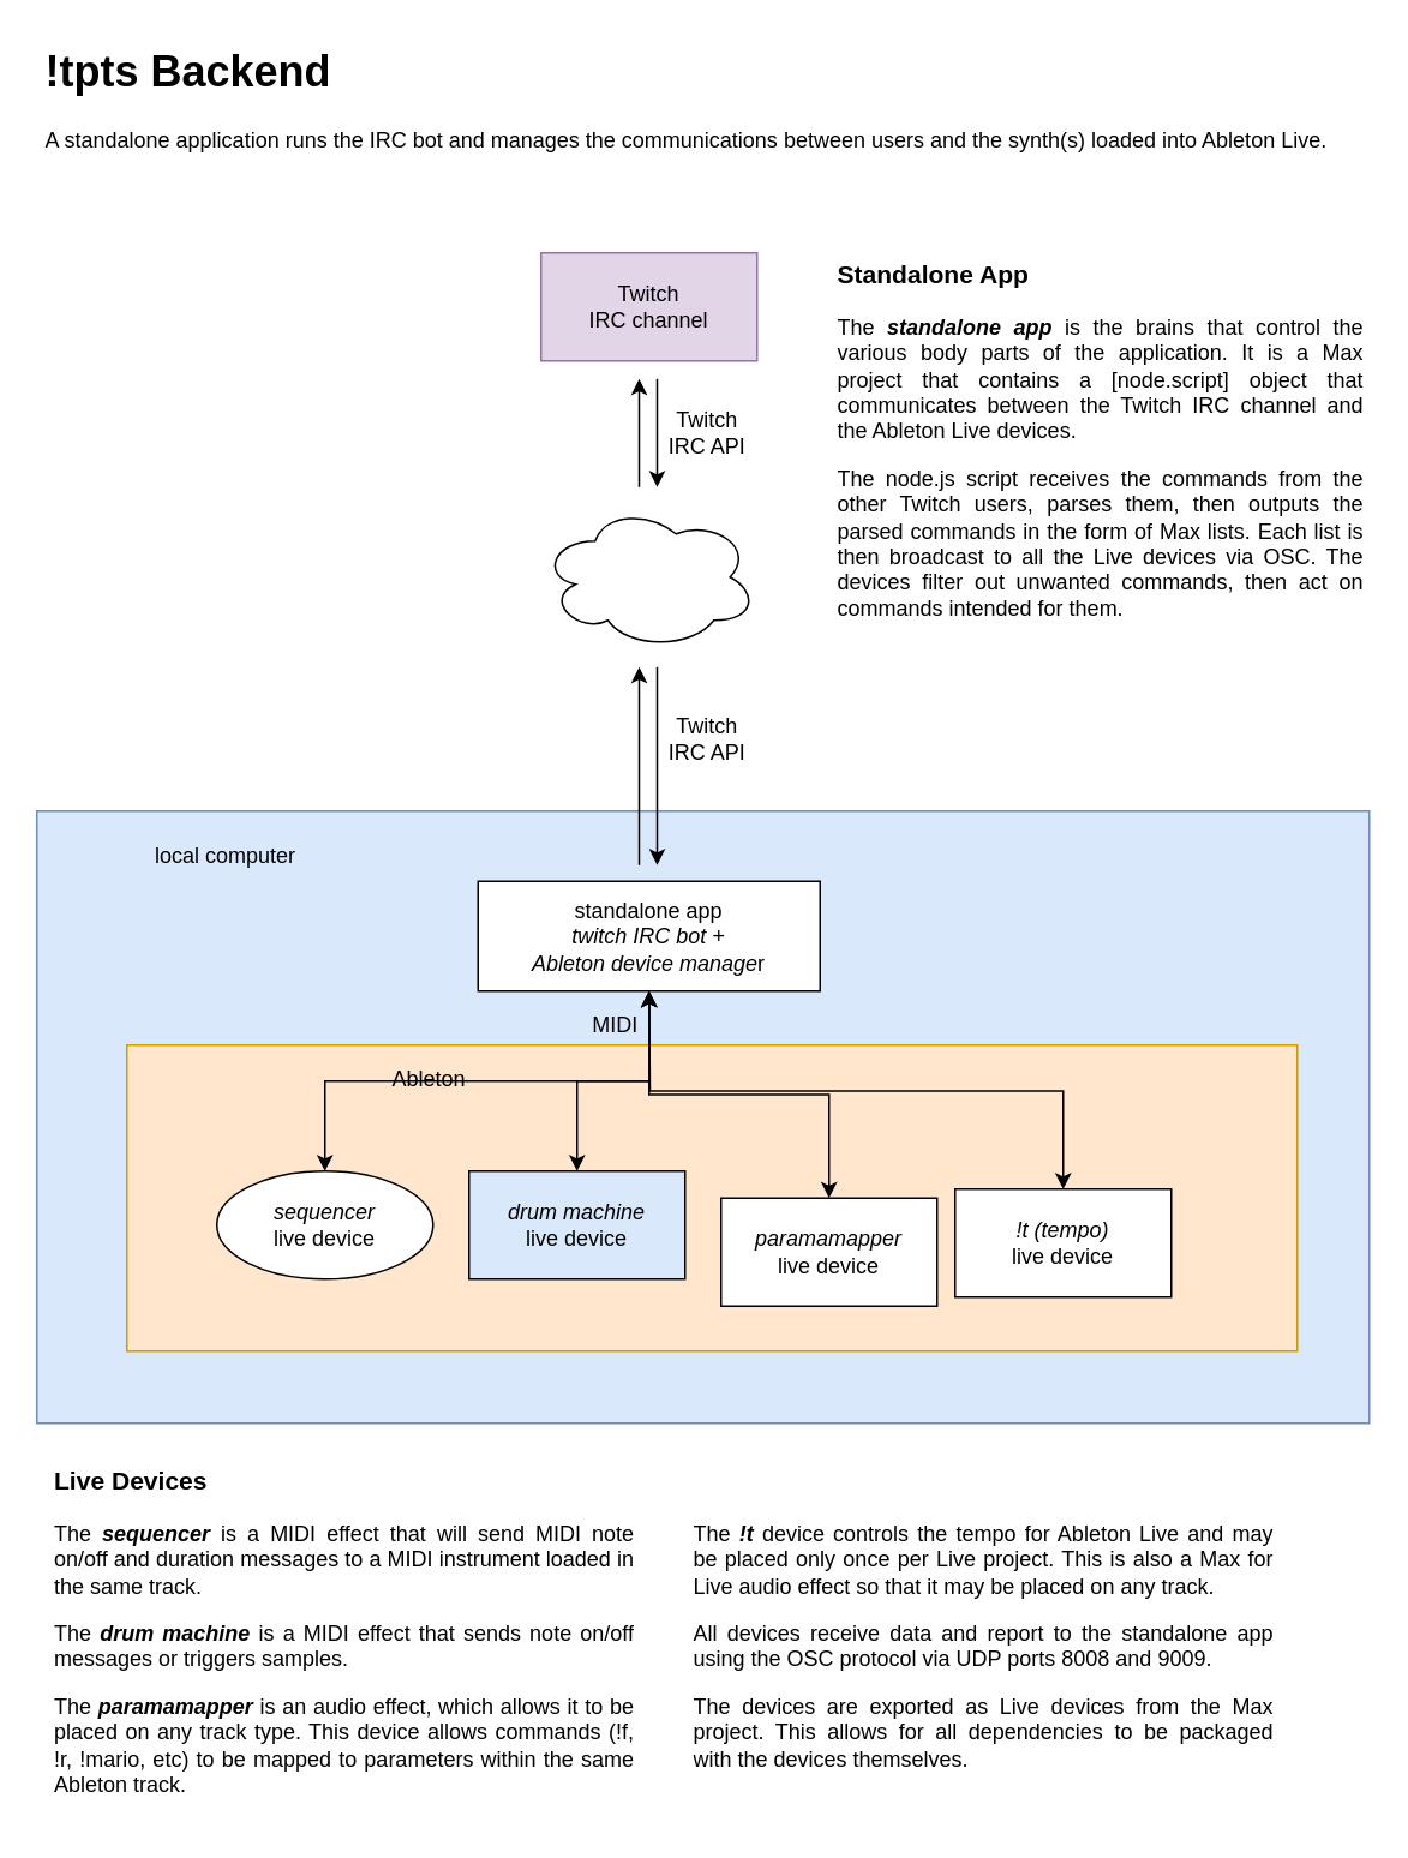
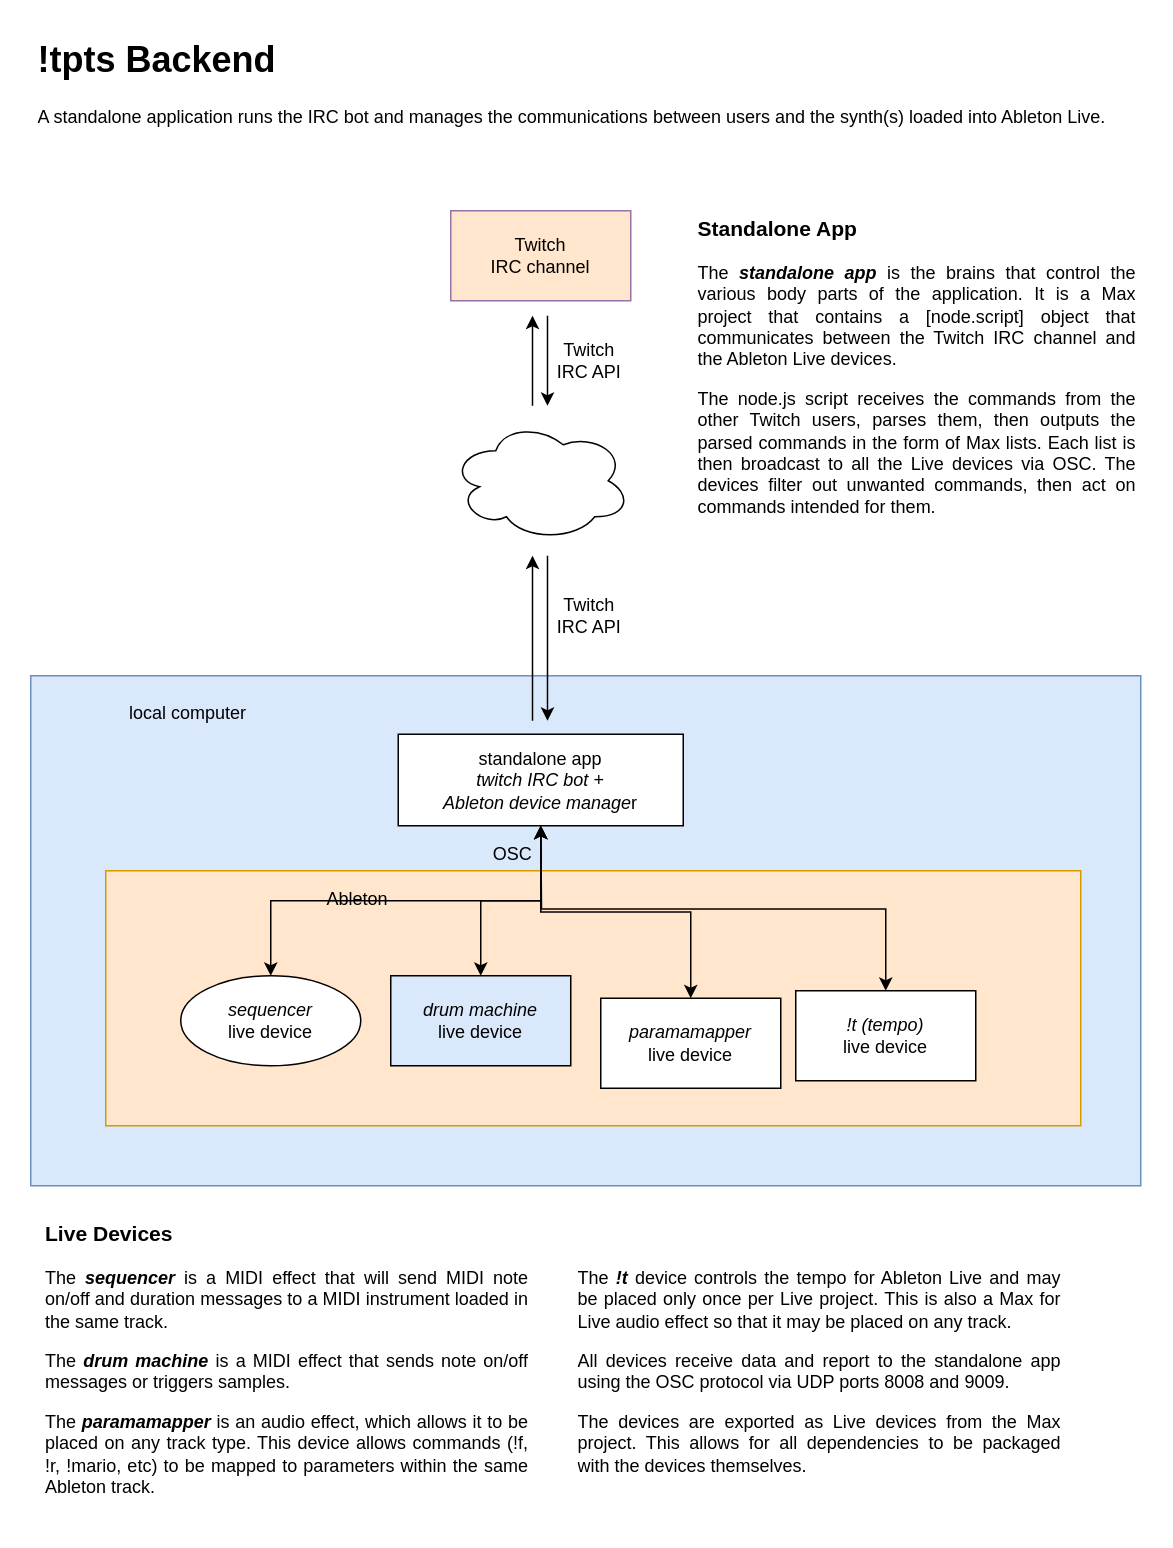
- <mxCell id="5" value="Twitch&lt;br&gt;IRC channel" style="rounded=0;whiteSpace=wrap;html=1;fillColor=#e1d5e7;strokeColor=#9673a6;" vertex="1" parent="1"><mxGeometry x="300" y="140" width="120" height="60" as="geometry" /></mxCell>
+ <mxCell id="5" value="Twitch&lt;br&gt;IRC channel" style="rounded=0;whiteSpace=wrap;html=1;fillColor=#ffe6cc;strokeColor=#9673a6;" vertex="1" parent="1"><mxGeometry x="300" y="140" width="120" height="60" as="geometry" /></mxCell>
- <mxCell id="24" value="MIDI" style="text;html=1;strokeColor=none;fillColor=none;align=center;verticalAlign=middle;whiteSpace=wrap;rounded=0;" vertex="1" parent="1"><mxGeometry x="314" y="549" width="55" height="40" as="geometry" /></mxCell>
+ <mxCell id="24" value="OSC" style="text;html=1;strokeColor=none;fillColor=none;align=center;verticalAlign=middle;whiteSpace=wrap;rounded=0;" vertex="1" parent="1"><mxGeometry x="314" y="549" width="55" height="40" as="geometry" /></mxCell>
